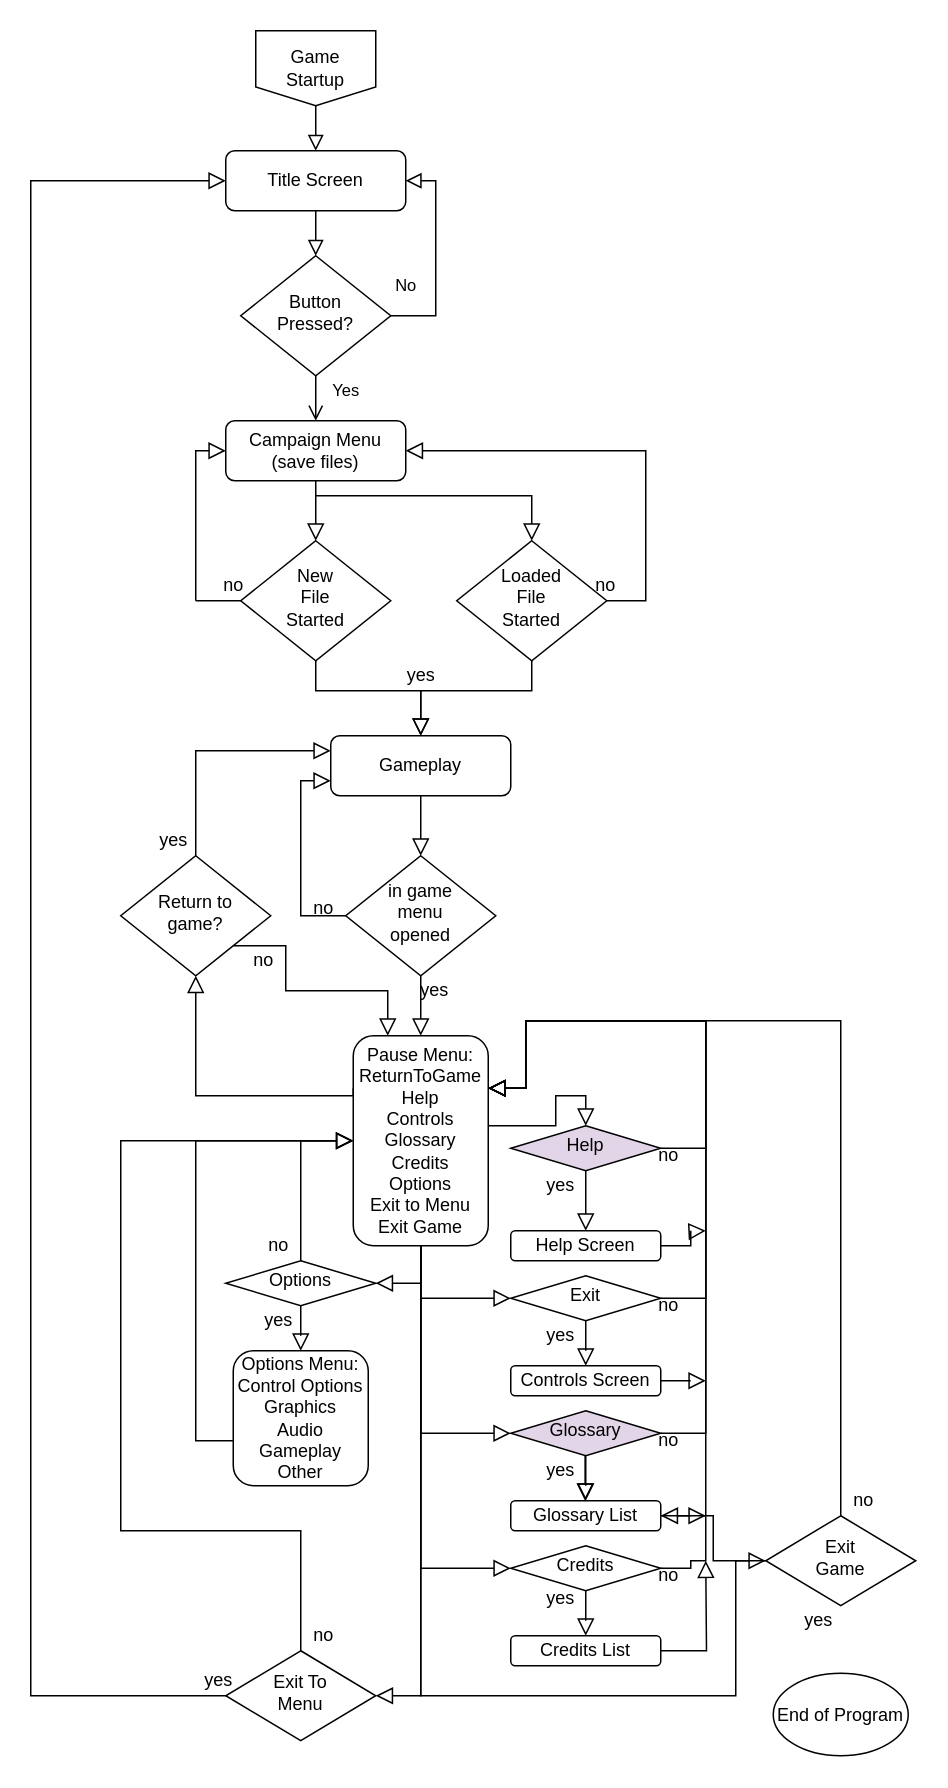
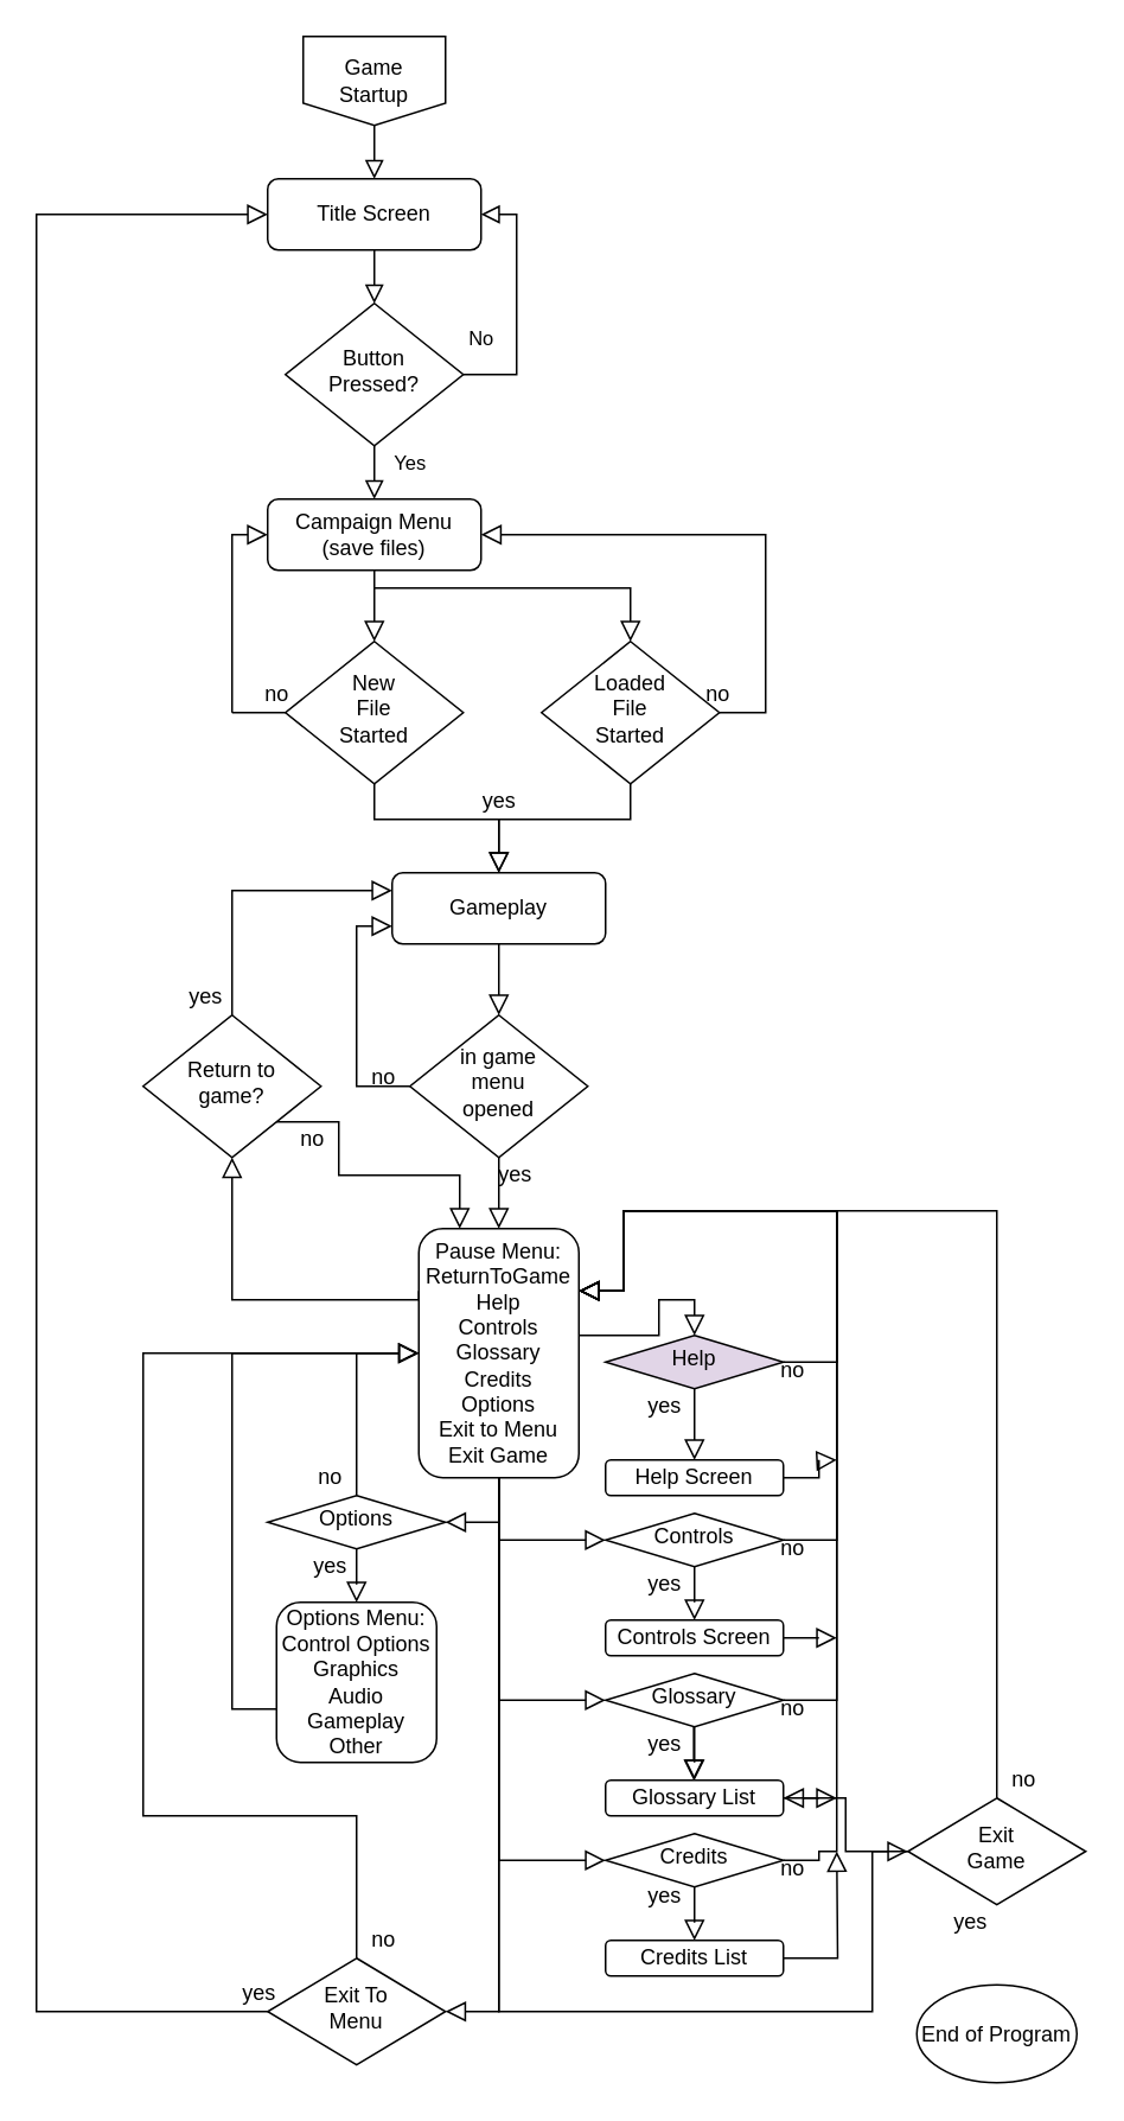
- <mxCell id="4" value="Yes" style="rounded=0;html=1;jettySize=auto;orthogonalLoop=1;fontSize=11;endArrow=open;endFill=0;endSize=8;strokeWidth=1;shadow=0;labelBackgroundColor=none;edgeStyle=orthogonalEdgeStyle;entryX=0.5;entryY=0;entryDx=0;entryDy=0;" parent="1" source="6" target="11" edge="1"><mxGeometry x="0.2" y="20" relative="1" as="geometry"><mxPoint as="offset" /><mxPoint x="230" y="290" as="targetPoint" /></mxGeometry></mxCell>
+ <mxCell id="4" value="Yes" style="rounded=0;html=1;jettySize=auto;orthogonalLoop=1;fontSize=11;endArrow=block;endFill=0;endSize=8;strokeWidth=1;shadow=0;labelBackgroundColor=none;edgeStyle=orthogonalEdgeStyle;entryX=0.5;entryY=0;entryDx=0;entryDy=0;" parent="1" source="6" target="11" edge="1"><mxGeometry x="0.2" y="20" relative="1" as="geometry"><mxPoint as="offset" /><mxPoint x="230" y="290" as="targetPoint" /></mxGeometry></mxCell>
- <mxCell id="48" value="Exit" style="rhombus;whiteSpace=wrap;html=1;shadow=0;fontFamily=Helvetica;fontSize=12;align=center;strokeWidth=1;spacing=6;spacingTop=-4;" parent="1" vertex="1"><mxGeometry x="340" y="850" width="100" height="30" as="geometry" /></mxCell>
+ <mxCell id="48" value="Controls" style="rhombus;whiteSpace=wrap;html=1;shadow=0;fontFamily=Helvetica;fontSize=12;align=center;strokeWidth=1;spacing=6;spacingTop=-4;" parent="1" vertex="1"><mxGeometry x="340" y="850" width="100" height="30" as="geometry" /></mxCell>
- <mxCell id="51" value="Glossary" style="rhombus;whiteSpace=wrap;html=1;shadow=0;fontFamily=Helvetica;fontSize=12;align=center;strokeWidth=1;spacing=6;spacingTop=-4;fillColor=#e1d5e7;" parent="1" vertex="1"><mxGeometry x="340" y="940" width="100" height="30" as="geometry" /></mxCell>
+ <mxCell id="51" value="Glossary" style="rhombus;whiteSpace=wrap;html=1;shadow=0;fontFamily=Helvetica;fontSize=12;align=center;strokeWidth=1;spacing=6;spacingTop=-4;" parent="1" vertex="1"><mxGeometry x="340" y="940" width="100" height="30" as="geometry" /></mxCell>
